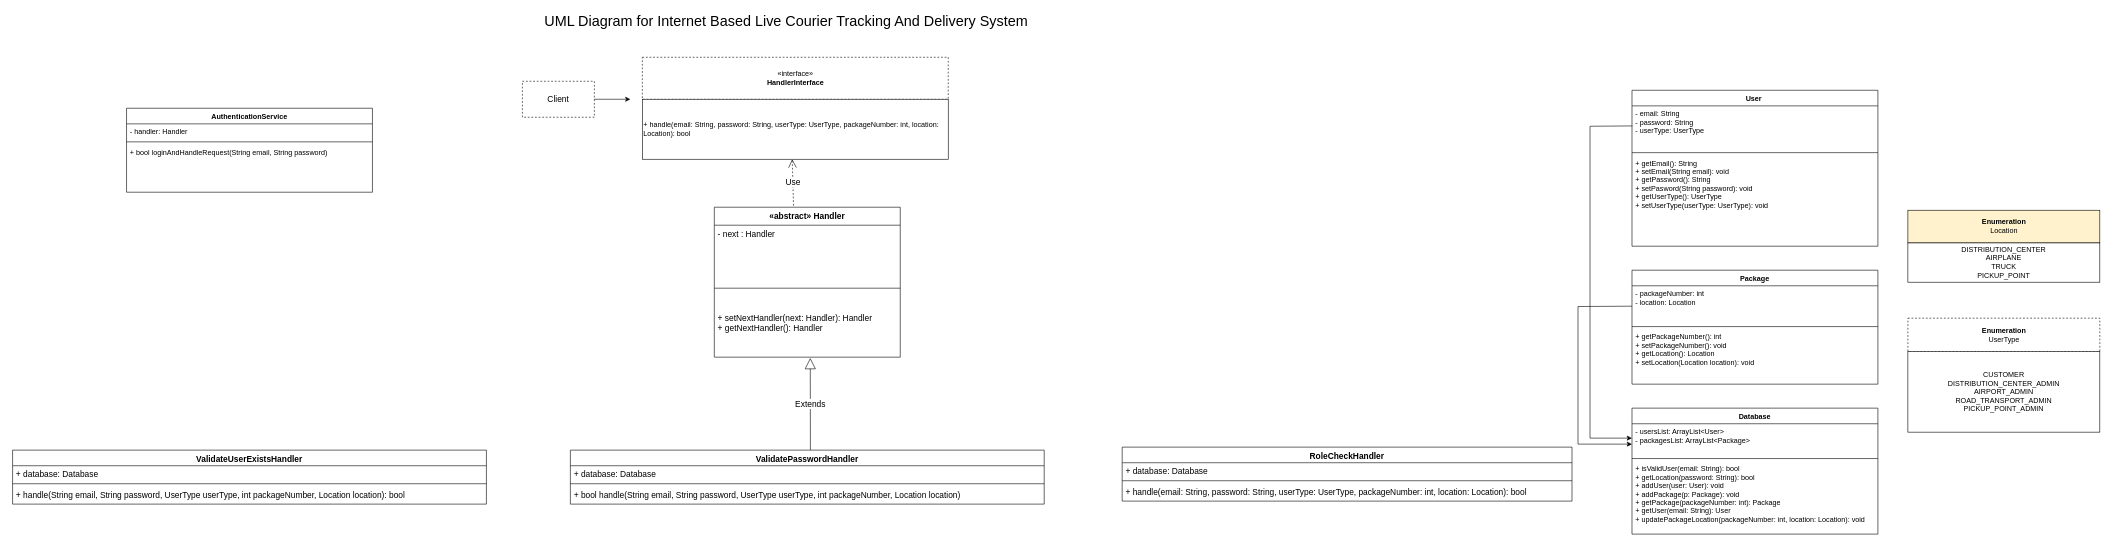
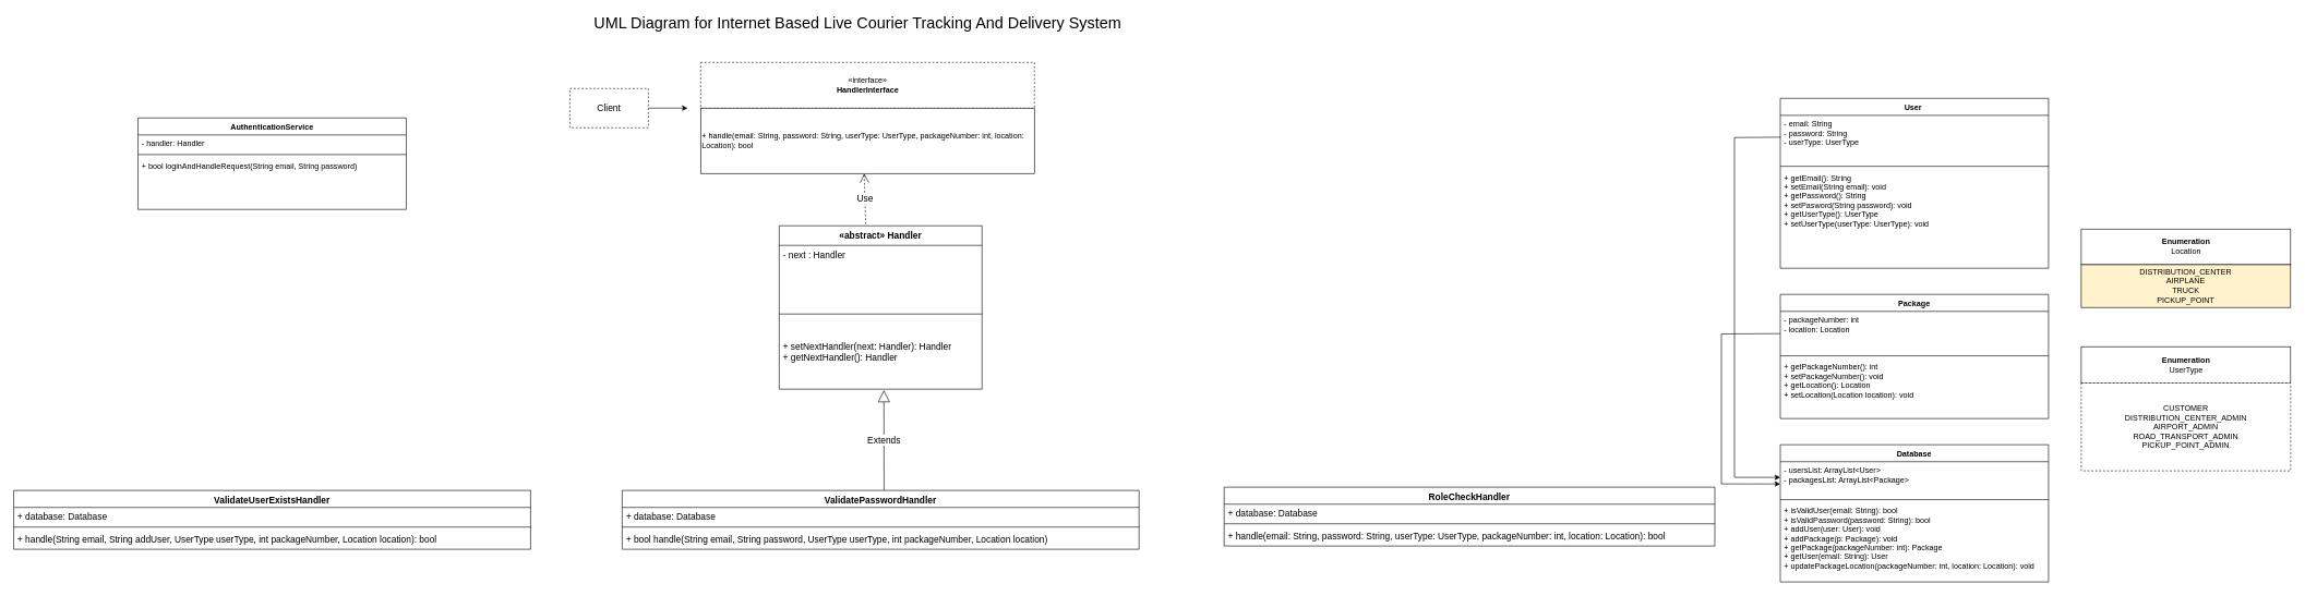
- <mxCell id="40" value="&lt;b&gt;Enumeration&lt;/b&gt;&lt;br&gt;Location" style="html=1;fillColor=#fff2cc;" parent="39" vertex="1"><mxGeometry width="320.0" height="54.545" as="geometry" /></mxCell>
+ <mxCell id="40" value="&lt;b&gt;Enumeration&lt;/b&gt;&lt;br&gt;Location" style="html=1;" parent="39" vertex="1"><mxGeometry width="320.0" height="54.545" as="geometry" /></mxCell>
- <mxCell id="41" value="DISTRIBUTION_CENTER&lt;br&gt;AIRPLANE&lt;br&gt;TRUCK&lt;br&gt;PICKUP_POINT" style="whiteSpace=wrap;html=1;" parent="39" vertex="1"><mxGeometry y="54.545" width="320.0" height="65.455" as="geometry" /></mxCell>
+ <mxCell id="41" value="DISTRIBUTION_CENTER&lt;br&gt;AIRPLANE&lt;br&gt;TRUCK&lt;br&gt;PICKUP_POINT" style="whiteSpace=wrap;html=1;fillColor=#fff2cc;" parent="39" vertex="1"><mxGeometry y="54.545" width="320.0" height="65.455" as="geometry" /></mxCell>
- <mxCell id="28" value="&lt;b&gt;Enumeration&lt;/b&gt;&lt;br&gt;UserType" style="html=1;dashed=1;" parent="27" vertex="1"><mxGeometry width="320" height="55.56" as="geometry" /></mxCell>
+ <mxCell id="28" value="&lt;b&gt;Enumeration&lt;/b&gt;&lt;br&gt;UserType" style="html=1;" parent="27" vertex="1"><mxGeometry width="320" height="55.56" as="geometry" /></mxCell>
- <mxCell id="29" value="CUSTOMER&lt;br&gt;DISTRIBUTION_CENTER_ADMIN&lt;br&gt;AIRPORT_ADMIN&lt;br&gt;ROAD_TRANSPORT_ADMIN&lt;br&gt;PICKUP_POINT_ADMIN" style="whiteSpace=wrap;html=1;" parent="27" vertex="1"><mxGeometry y="55.56" width="320" height="134.44" as="geometry" /></mxCell>
+ <mxCell id="29" value="CUSTOMER&lt;br&gt;DISTRIBUTION_CENTER_ADMIN&lt;br&gt;AIRPORT_ADMIN&lt;br&gt;ROAD_TRANSPORT_ADMIN&lt;br&gt;PICKUP_POINT_ADMIN" style="whiteSpace=wrap;html=1;dashed=1;" parent="27" vertex="1"><mxGeometry y="55.56" width="320" height="134.44" as="geometry" /></mxCell>
- <mxCell id="38" value="+ isValidUser(email: String): bool&#10;+ getLocation(password: String): bool&#10;+ addUser(user: User): void&#10;+ addPackage(p: Package): void&#10;+ getPackage(packageNumber: int): Package&#10;+ getUser(email: String): User&#10;+ updatePackageLocation(packageNumber: int, location: Location): void&#10;" style="text;strokeColor=none;fillColor=none;align=left;verticalAlign=top;spacingLeft=4;spacingRight=4;overflow=hidden;rotatable=0;points=[[0,0.5],[1,0.5]];portConstraint=eastwest;" parent="35" vertex="1"><mxGeometry y="88" width="410" height="122" as="geometry" /></mxCell>
+ <mxCell id="38" value="+ isValidUser(email: String): bool&#10;+ isValidPassword(password: String): bool&#10;+ addUser(user: User): void&#10;+ addPackage(p: Package): void&#10;+ getPackage(packageNumber: int): Package&#10;+ getUser(email: String): User&#10;+ updatePackageLocation(packageNumber: int, location: Location): void&#10;" style="text;strokeColor=none;fillColor=none;align=left;verticalAlign=top;spacingLeft=4;spacingRight=4;overflow=hidden;rotatable=0;points=[[0,0.5],[1,0.5]];portConstraint=eastwest;" parent="35" vertex="1"><mxGeometry y="88" width="410" height="122" as="geometry" /></mxCell>
- <mxCell id="13" value="+ handle(String email, String password, UserType userType, int packageNumber, Location location): bool" style="text;strokeColor=none;fillColor=none;align=left;verticalAlign=top;spacingLeft=4;spacingRight=4;overflow=hidden;rotatable=0;points=[[0,0.5],[1,0.5]];portConstraint=eastwest;fontSize=14;" parent="10" vertex="1"><mxGeometry y="60" width="790" height="30" as="geometry" /></mxCell>
+ <mxCell id="13" value="+ handle(String email, String addUser, UserType userType, int packageNumber, Location location): bool" style="text;strokeColor=none;fillColor=none;align=left;verticalAlign=top;spacingLeft=4;spacingRight=4;overflow=hidden;rotatable=0;points=[[0,0.5],[1,0.5]];portConstraint=eastwest;fontSize=14;" parent="10" vertex="1"><mxGeometry y="60" width="790" height="30" as="geometry" /></mxCell>
